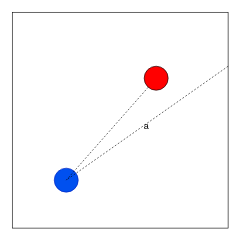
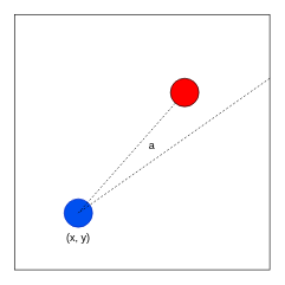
- <mxCell id="8" value="a" style="text;strokeColor=none;fillColor=none;align=center;verticalAlign=middle;whiteSpace=wrap;rounded=0;fontSize=15;" parent="1" vertex="1"><mxGeometry x="214" y="195" width="60" height="30" as="geometry" /></mxCell>
+ <mxCell id="8" value="a" style="text;strokeColor=none;fillColor=none;align=center;verticalAlign=middle;whiteSpace=wrap;rounded=0;fontSize=15;" parent="1" vertex="1"><mxGeometry x="184" y="190" width="60" height="30" as="geometry" /></mxCell>
+ <mxCell id="5" value="&lt;font style=&quot;font-size: 15px&quot;&gt;(x, y)&lt;/font&gt;" style="text;html=1;strokeColor=none;fillColor=none;align=center;verticalAlign=middle;whiteSpace=wrap;rounded=0;" parent="1" vertex="1"><mxGeometry x="60" y="320" width="100" height="30" as="geometry" /></mxCell>
